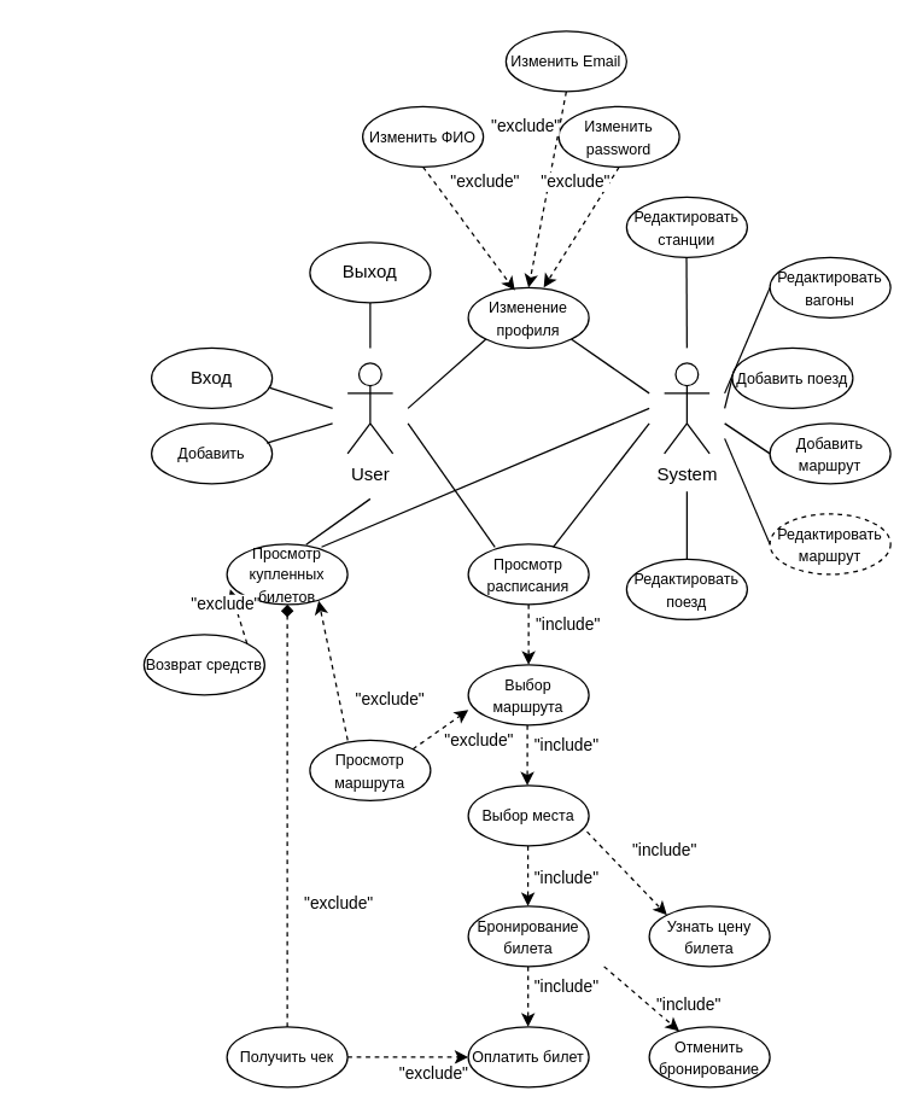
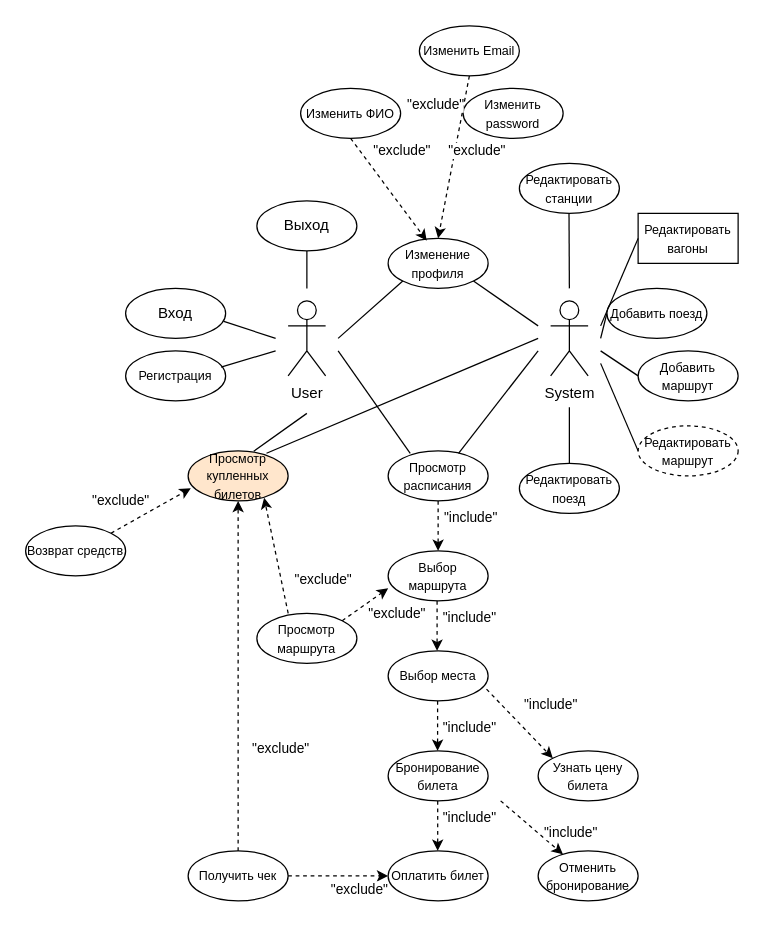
- <mxCell id="61" value="" style="endArrow=classic;html=1;rounded=0;exitX=0.5;exitY=1;exitDx=0;exitDy=0;dashed=1;entryX=0.625;entryY=0;entryDx=0;entryDy=0;entryPerimeter=0;" edge="1" parent="1" source="58" target="5"><mxGeometry width="50" height="50" relative="1" as="geometry"><mxPoint x="330" y="110" as="sourcePoint" /><mxPoint x="361" y="212" as="targetPoint" /></mxGeometry></mxCell>
- <mxCell id="54" value="&lt;span style=&quot;font-size: 10px;&quot;&gt;Редактировать вагоны&lt;/span&gt;" style="ellipse;whiteSpace=wrap;html=1;" vertex="1" parent="1"><mxGeometry x="510" y="170" width="80" height="40" as="geometry" /></mxCell>
+ <mxCell id="54" value="&lt;span style=&quot;font-size: 10px;&quot;&gt;Редактировать вагоны&lt;/span&gt;" style="whiteSpace=wrap;html=1;rounded=0;" vertex="1" parent="1"><mxGeometry x="510" y="170" width="80" height="40" as="geometry" /></mxCell>
- <mxCell id="3" value="&lt;font style=&quot;font-size: 10px;&quot;&gt;Добавить&lt;/font&gt;" style="ellipse;whiteSpace=wrap;html=1;" parent="1" vertex="1"><mxGeometry x="100" y="280" width="80" height="40" as="geometry" /></mxCell>
+ <mxCell id="3" value="&lt;font style=&quot;font-size: 10px;&quot;&gt;Регистрация&lt;/font&gt;" style="ellipse;whiteSpace=wrap;html=1;" parent="1" vertex="1"><mxGeometry x="100" y="280" width="80" height="40" as="geometry" /></mxCell>
- <mxCell id="14" value="&lt;font style=&quot;font-size: 10px;&quot;&gt;Просмотр купленных билетов&lt;/font&gt;" style="ellipse;whiteSpace=wrap;html=1;" parent="1" vertex="1"><mxGeometry x="150" y="360" width="80" height="40" as="geometry" /></mxCell>
+ <mxCell id="14" value="&lt;font style=&quot;font-size: 10px;&quot;&gt;Просмотр купленных билетов&lt;/font&gt;" style="ellipse;whiteSpace=wrap;html=1;fillColor=#ffe6cc;" parent="1" vertex="1"><mxGeometry x="150" y="360" width="80" height="40" as="geometry" /></mxCell>
- <mxCell id="36" value="" style="endArrow=diamond;html=1;rounded=0;exitX=0.5;exitY=0;exitDx=0;exitDy=0;dashed=1;entryX=0.5;entryY=1;entryDx=0;entryDy=0;" edge="1" parent="1" source="19" target="14"><mxGeometry width="50" height="50" relative="1" as="geometry"><mxPoint x="244" y="649" as="sourcePoint" /><mxPoint x="190" y="510" as="targetPoint" /></mxGeometry></mxCell>
+ <mxCell id="36" value="" style="endArrow=classic;html=1;rounded=0;exitX=0.5;exitY=0;exitDx=0;exitDy=0;dashed=1;entryX=0.5;entryY=1;entryDx=0;entryDy=0;" edge="1" parent="1" source="19" target="14"><mxGeometry width="50" height="50" relative="1" as="geometry"><mxPoint x="244" y="649" as="sourcePoint" /><mxPoint x="190" y="510" as="targetPoint" /></mxGeometry></mxCell>
- <mxCell id="15" value="&lt;font style=&quot;font-size: 10px;&quot;&gt;Возврат средств&lt;/font&gt;" style="ellipse;whiteSpace=wrap;html=1;" parent="1" vertex="1"><mxGeometry x="95" y="420" width="80" height="40" as="geometry" /></mxCell>
+ <mxCell id="15" value="&lt;font style=&quot;font-size: 10px;&quot;&gt;Возврат средств&lt;/font&gt;" style="ellipse;whiteSpace=wrap;html=1;" parent="1" vertex="1"><mxGeometry x="20" y="420" width="80" height="40" as="geometry" /></mxCell>
